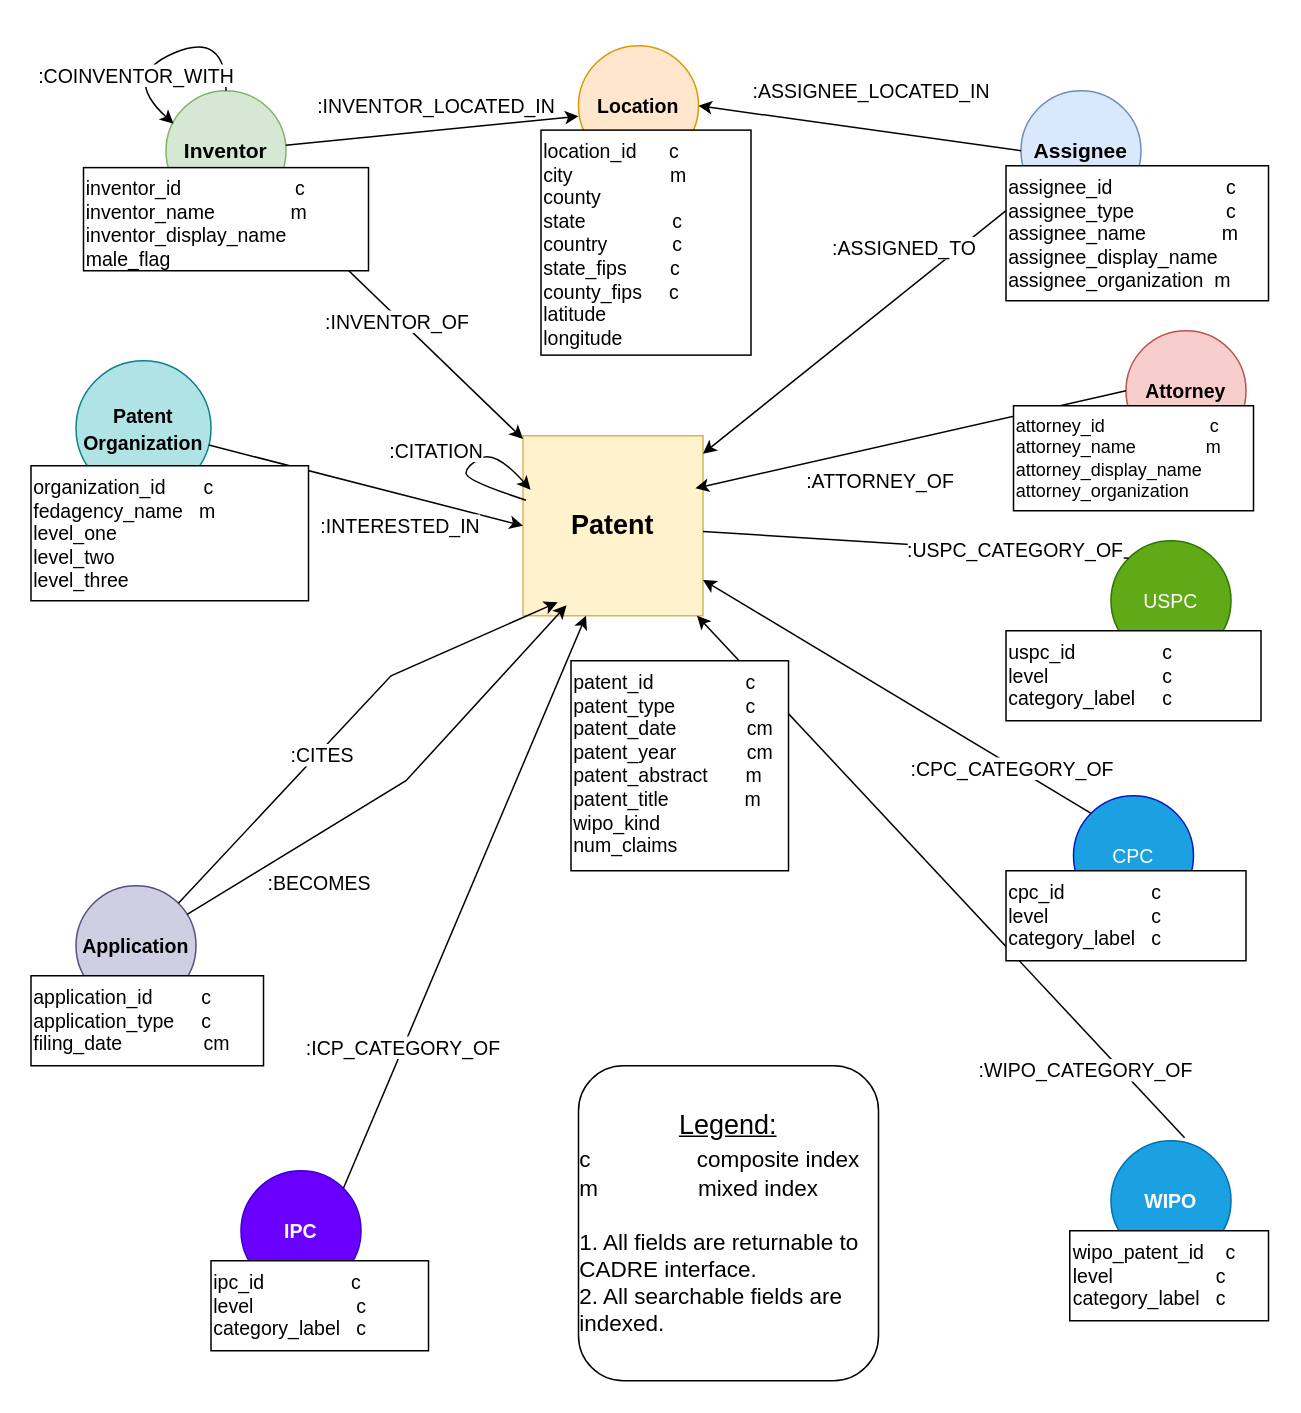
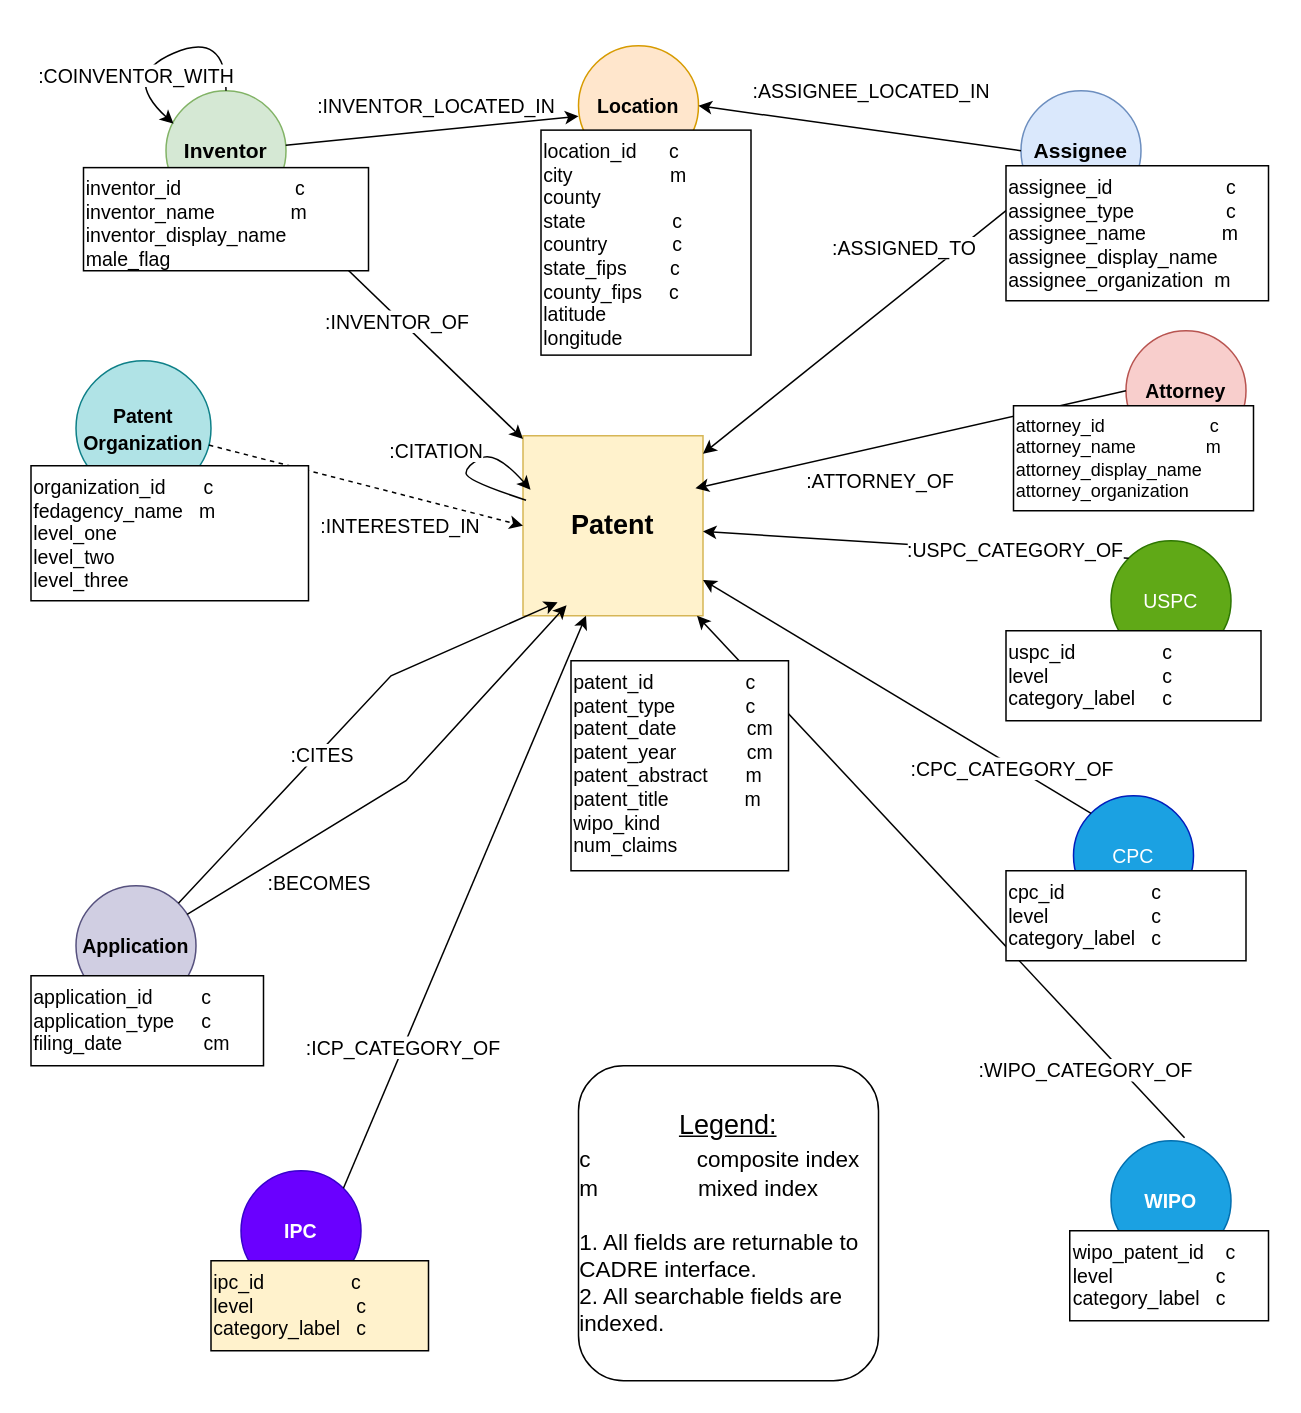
- <mxCell id="22" value="" style="endArrow=classic;html=1;rounded=0;fontSize=13;entryX=0;entryY=0.5;entryDx=0;entryDy=0;" parent="1" source="21" target="5" edge="1"><mxGeometry width="50" height="50" relative="1" as="geometry"><mxPoint x="160" y="375" as="sourcePoint" /><mxPoint x="210" y="325" as="targetPoint" /></mxGeometry></mxCell>
+ <mxCell id="22" value="" style="endArrow=classic;html=1;rounded=0;fontSize=13;entryX=0;entryY=0.5;entryDx=0;entryDy=0;dashed=1;" parent="1" source="21" target="5" edge="1"><mxGeometry width="50" height="50" relative="1" as="geometry"><mxPoint x="160" y="375" as="sourcePoint" /><mxPoint x="210" y="325" as="targetPoint" /></mxGeometry></mxCell>
- <mxCell id="43" value="" style="endArrow=none;html=1;rounded=0;fontSize=13;exitX=0;exitY=0;exitDx=0;exitDy=0;" parent="1" source="42" target="5" edge="1"><mxGeometry width="50" height="50" relative="1" as="geometry"><mxPoint x="400" y="600" as="sourcePoint" /><mxPoint x="450" y="550" as="targetPoint" /></mxGeometry></mxCell>
+ <mxCell id="43" value="" style="endArrow=classic;html=1;rounded=0;fontSize=13;exitX=0;exitY=0;exitDx=0;exitDy=0;" parent="1" source="42" target="5" edge="1"><mxGeometry width="50" height="50" relative="1" as="geometry"><mxPoint x="400" y="600" as="sourcePoint" /><mxPoint x="450" y="550" as="targetPoint" /></mxGeometry></mxCell>
- <mxCell id="35" value="ipc_id &amp;nbsp; &amp;nbsp; &amp;nbsp; &amp;nbsp; &amp;nbsp; &amp;nbsp; &amp;nbsp; &amp;nbsp;c&lt;br&gt;level &amp;nbsp; &amp;nbsp; &amp;nbsp; &amp;nbsp; &amp;nbsp; &amp;nbsp; &amp;nbsp; &amp;nbsp; &amp;nbsp; c&lt;br&gt;&lt;div style=&quot;&quot;&gt;&lt;span style=&quot;background-color: initial;&quot;&gt;category_label &amp;nbsp; c&lt;/span&gt;&lt;/div&gt;" style="rounded=0;whiteSpace=wrap;html=1;fontSize=13;align=left;verticalAlign=top;" parent="1" vertex="1"><mxGeometry x="140" y="840" width="145" height="60" as="geometry" /></mxCell>
+ <mxCell id="35" value="ipc_id &amp;nbsp; &amp;nbsp; &amp;nbsp; &amp;nbsp; &amp;nbsp; &amp;nbsp; &amp;nbsp; &amp;nbsp;c&lt;br&gt;level &amp;nbsp; &amp;nbsp; &amp;nbsp; &amp;nbsp; &amp;nbsp; &amp;nbsp; &amp;nbsp; &amp;nbsp; &amp;nbsp; c&lt;br&gt;&lt;div style=&quot;&quot;&gt;&lt;span style=&quot;background-color: initial;&quot;&gt;category_label &amp;nbsp; c&lt;/span&gt;&lt;/div&gt;" style="rounded=0;whiteSpace=wrap;html=1;fontSize=13;align=left;verticalAlign=top;fillColor=#fff2cc;" parent="1" vertex="1"><mxGeometry x="140" y="840" width="145" height="60" as="geometry" /></mxCell>
